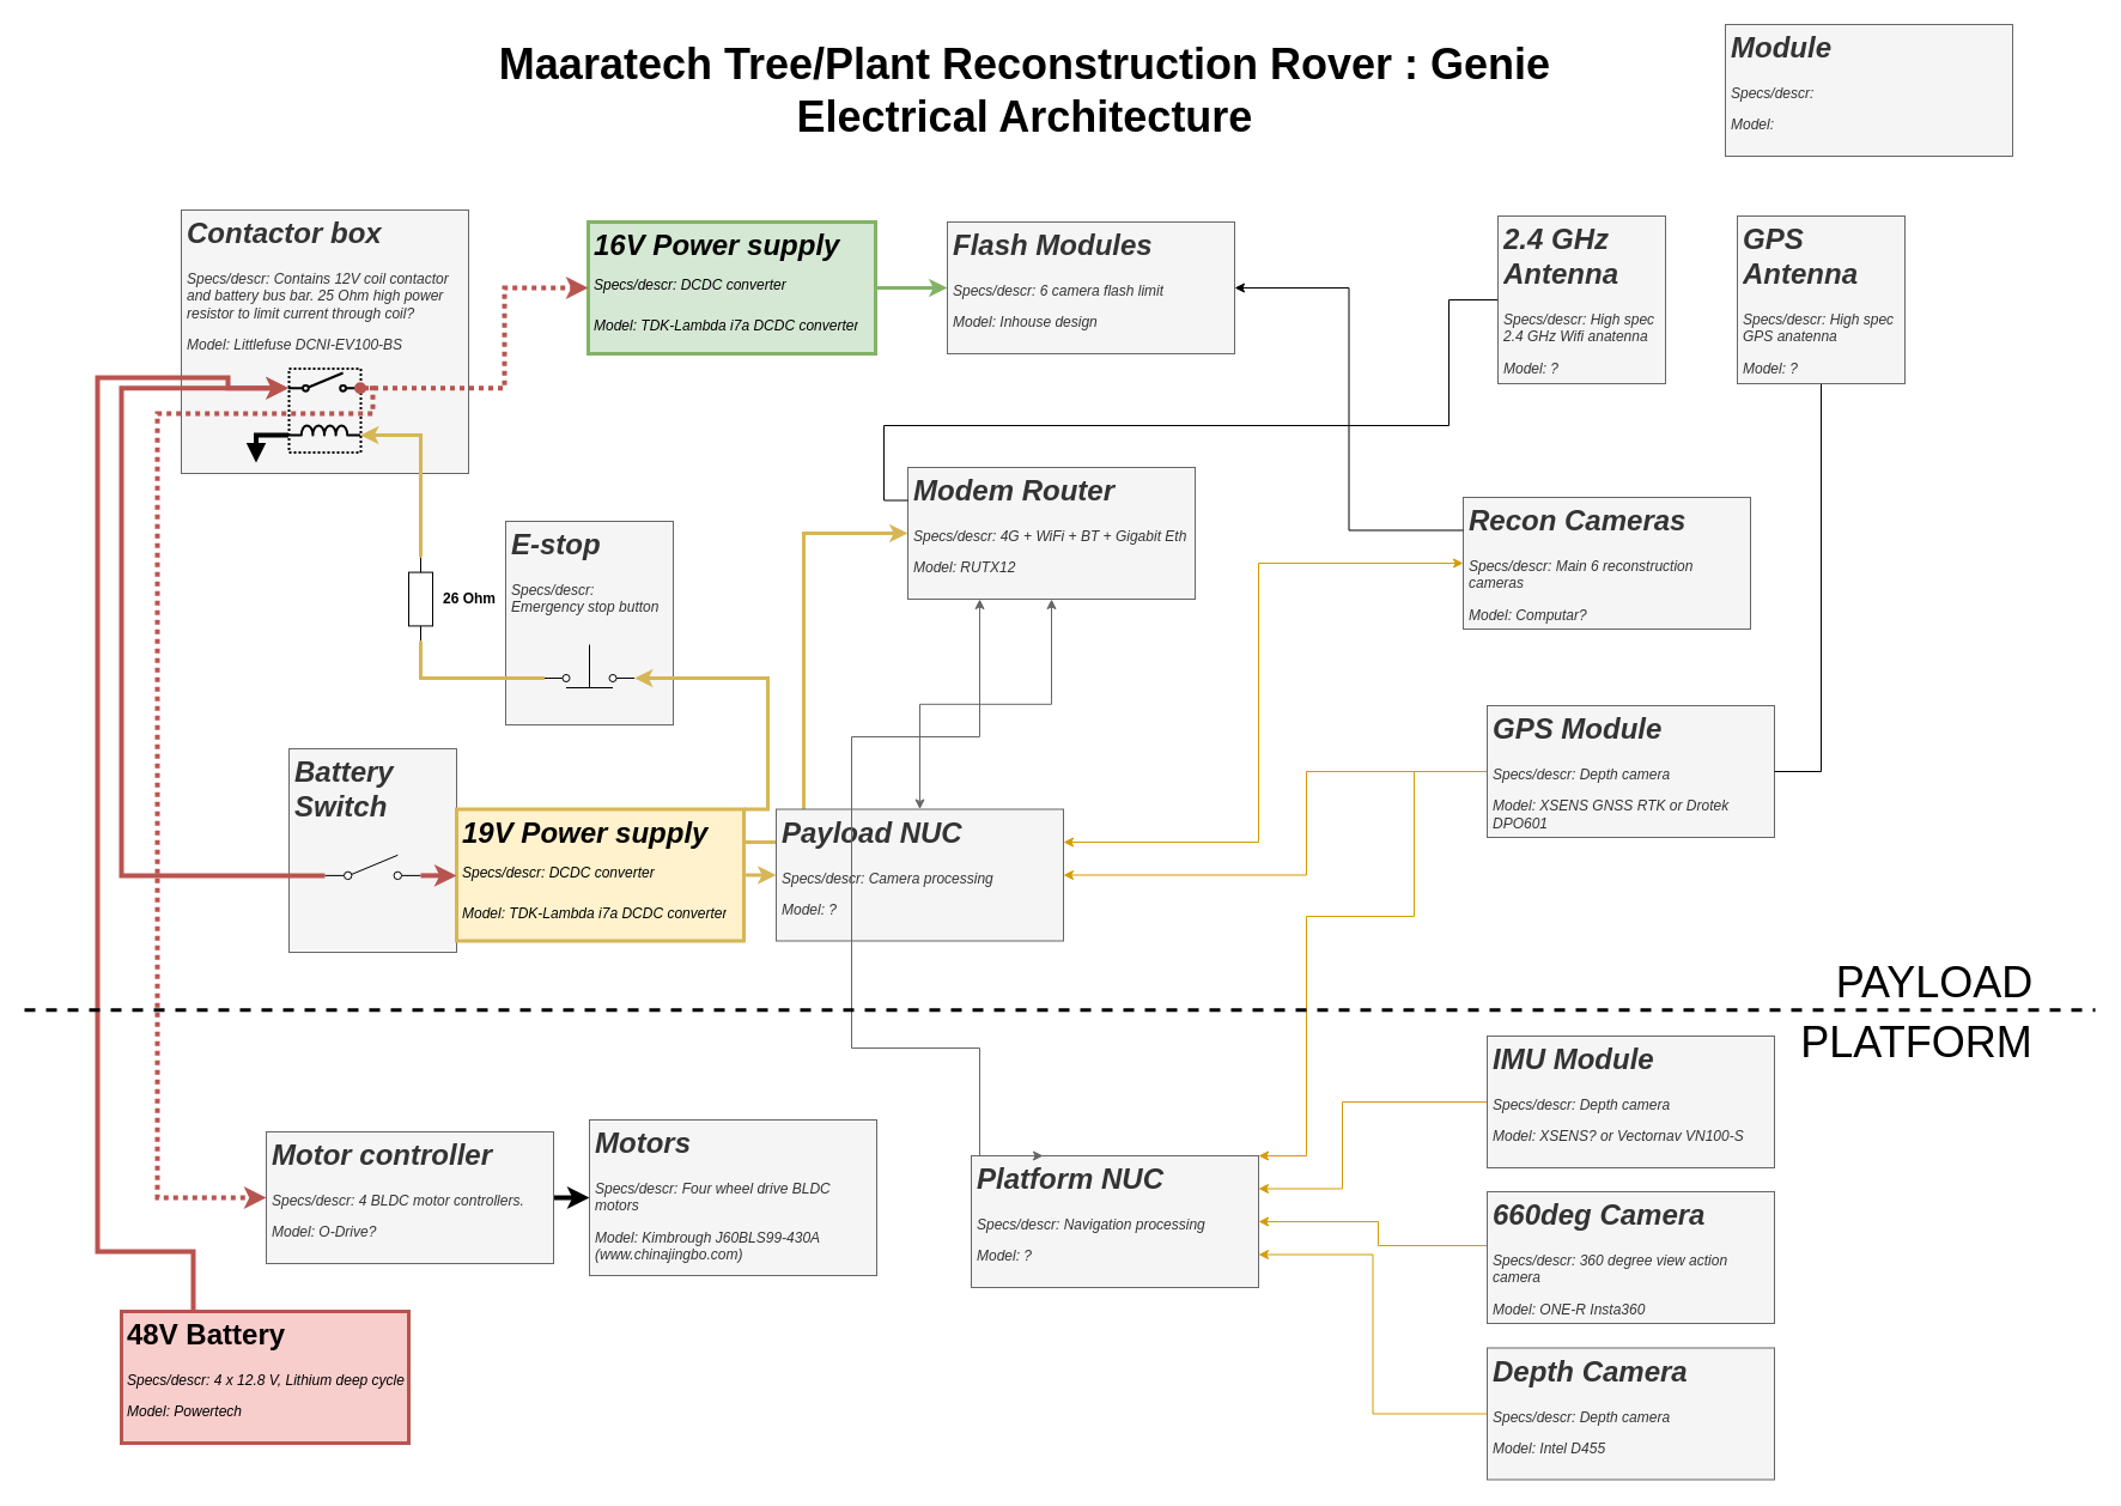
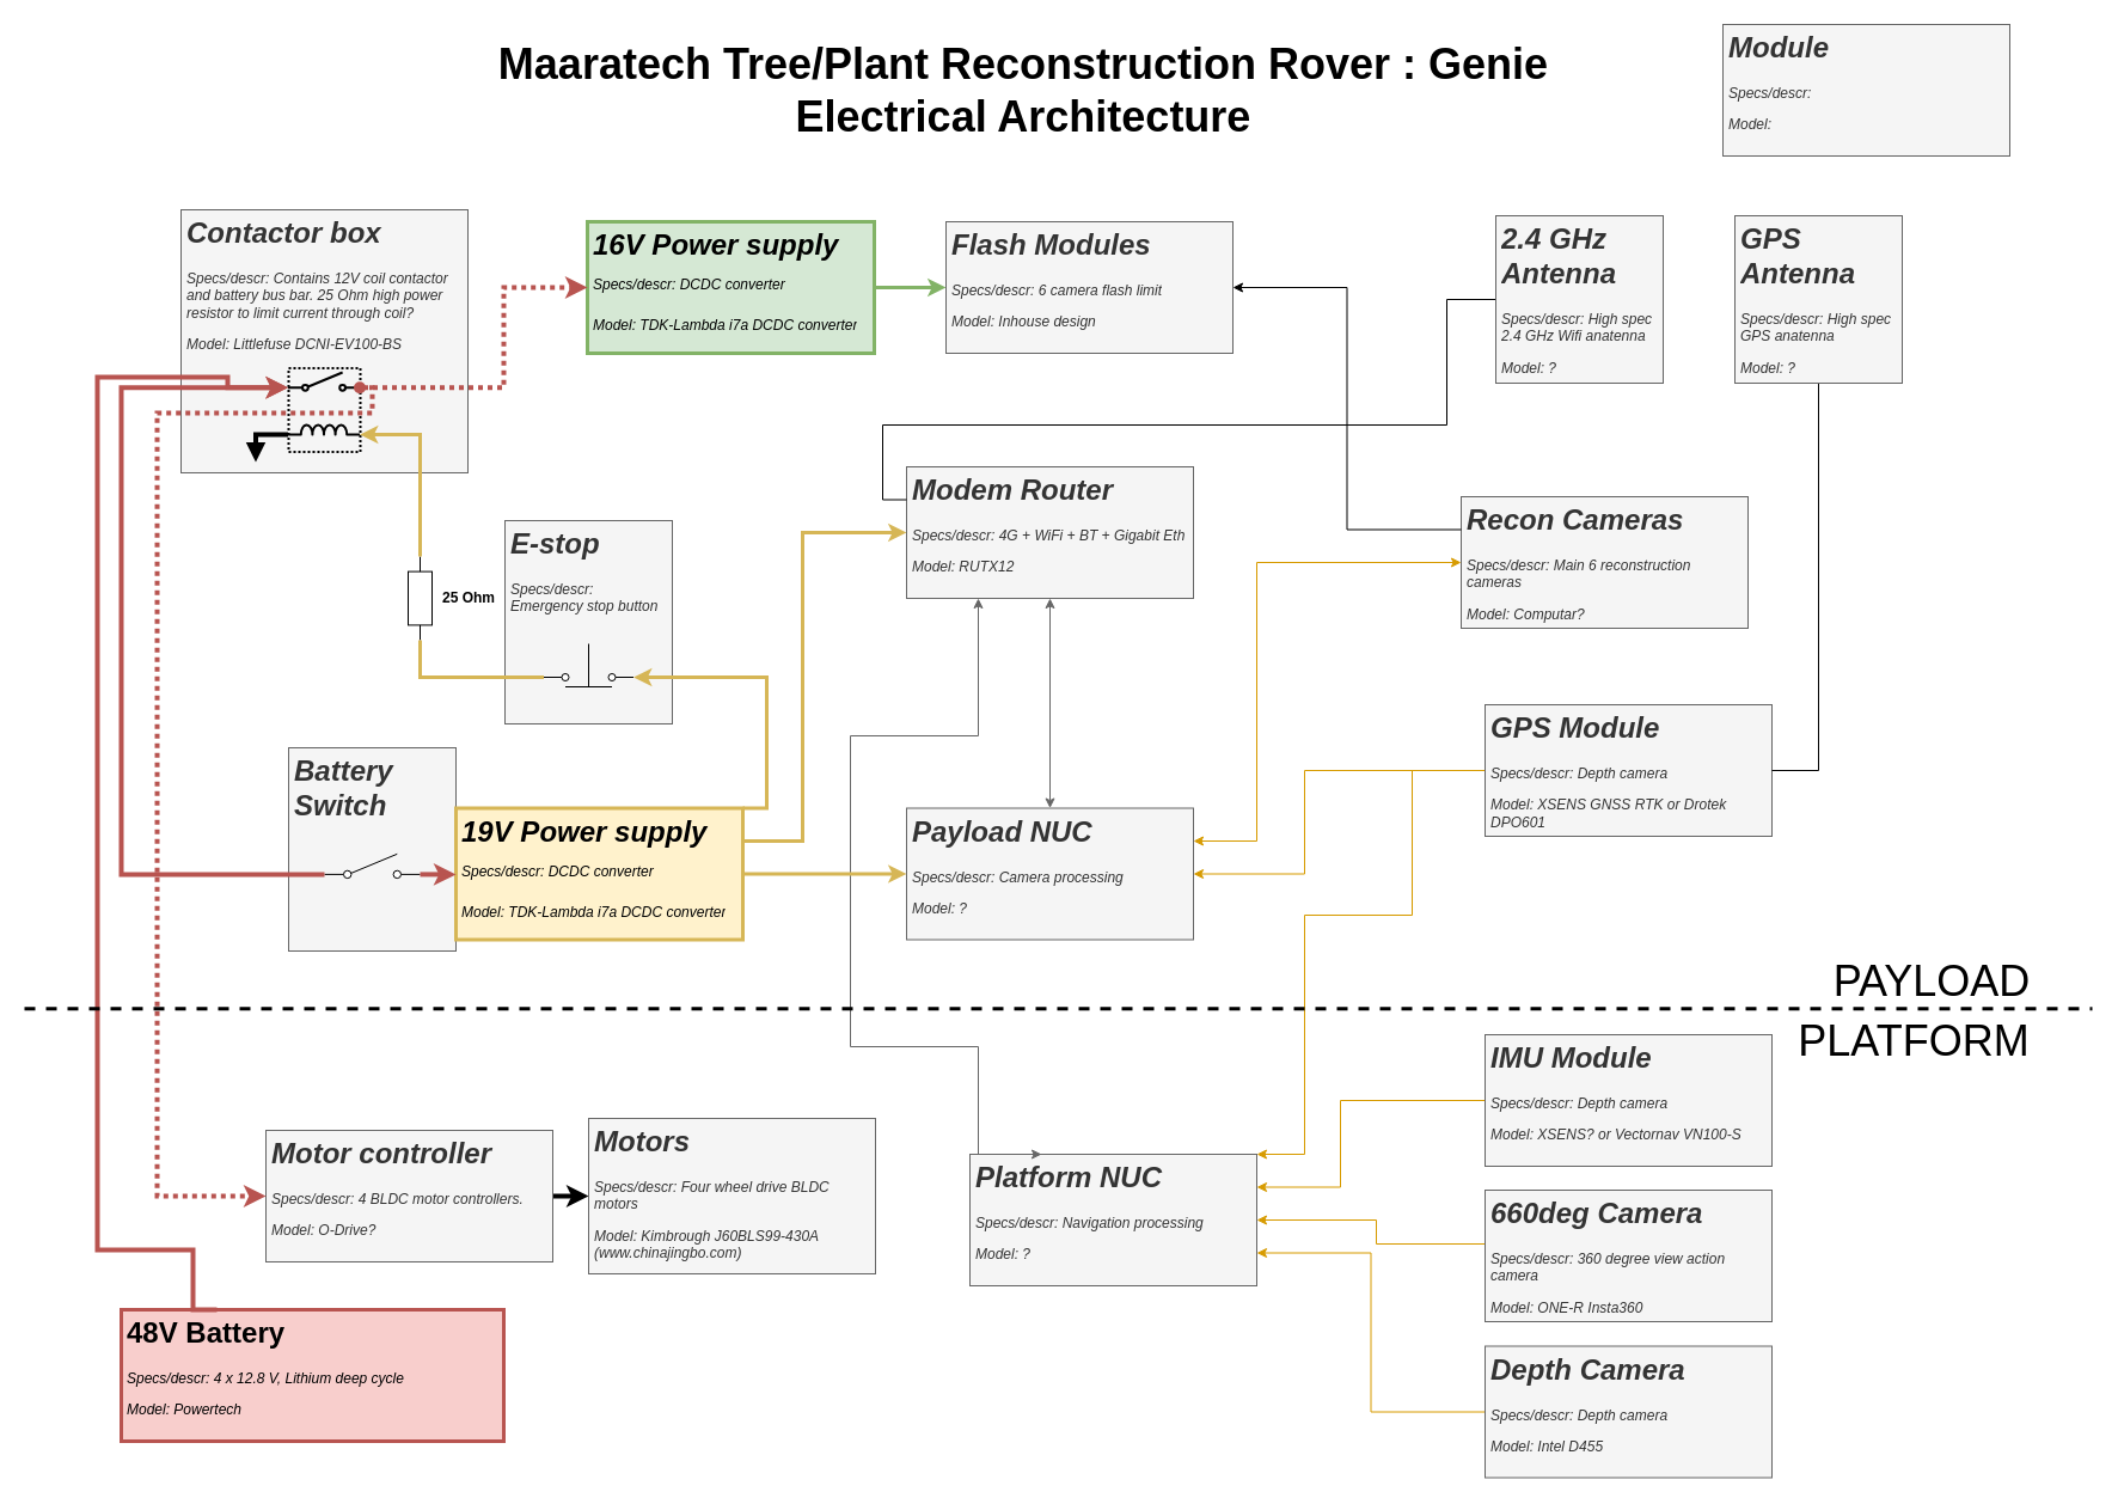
- <mxCell id="51" value="&lt;b&gt;26 Ohm&lt;/b&gt;" style="text;html=1;strokeColor=none;fillColor=none;align=center;verticalAlign=middle;whiteSpace=wrap;rounded=0;" vertex="1" parent="49"><mxGeometry x="21" y="20" width="60" height="30" as="geometry" /></mxCell>
+ <mxCell id="51" value="&lt;b&gt;25 Ohm&lt;/b&gt;" style="text;html=1;strokeColor=none;fillColor=none;align=center;verticalAlign=middle;whiteSpace=wrap;rounded=0;" vertex="1" parent="49"><mxGeometry x="21" y="20" width="60" height="30" as="geometry" /></mxCell>
- <mxCell id="16" value="&lt;h1&gt;&lt;i&gt;Payload NUC&lt;/i&gt;&lt;/h1&gt;&lt;p&gt;&lt;i&gt;Specs/descr: Camera processing&lt;/i&gt;&lt;/p&gt;&lt;p&gt;&lt;i&gt;Model: ?&lt;/i&gt;&lt;/p&gt;" style="text;html=1;spacing=5;spacingTop=-20;whiteSpace=wrap;overflow=hidden;rounded=0;fillColor=#f5f5f5;fontColor=#333333;strokeColor=#666666;" parent="1" vertex="1"><mxGeometry x="648" y="675.5" width="240" height="110" as="geometry" /></mxCell>
+ <mxCell id="16" value="&lt;h1&gt;&lt;i&gt;Payload NUC&lt;/i&gt;&lt;/h1&gt;&lt;p&gt;&lt;i&gt;Specs/descr: Camera processing&lt;/i&gt;&lt;/p&gt;&lt;p&gt;&lt;i&gt;Model: ?&lt;/i&gt;&lt;/p&gt;" style="text;html=1;spacing=5;spacingTop=-20;whiteSpace=wrap;overflow=hidden;rounded=0;fillColor=#f5f5f5;fontColor=#333333;strokeColor=#666666;" parent="1" vertex="1"><mxGeometry x="758" y="675.5" width="240" height="110" as="geometry" /></mxCell>
- <mxCell id="6" value="&lt;h1&gt;48V Battery&lt;/h1&gt;&lt;p&gt;&lt;i&gt;Specs/descr: 4 x 12.8 V, Lithium deep cycle&lt;/i&gt;&lt;/p&gt;&lt;p&gt;&lt;i&gt;Model: Powertech&lt;/i&gt;&lt;/p&gt;" style="text;html=1;spacing=5;spacingTop=-20;whiteSpace=wrap;overflow=hidden;rounded=0;fillColor=#f8cecc;strokeColor=#b85450;strokeWidth=3;" parent="1" vertex="1"><mxGeometry x="101" y="1095" width="240" height="110" as="geometry" /></mxCell>
+ <mxCell id="6" value="&lt;h1&gt;48V Battery&lt;/h1&gt;&lt;p&gt;&lt;i&gt;Specs/descr: 4 x 12.8 V, Lithium deep cycle&lt;/i&gt;&lt;/p&gt;&lt;p&gt;&lt;i&gt;Model: Powertech&lt;/i&gt;&lt;/p&gt;" style="text;html=1;spacing=5;spacingTop=-20;whiteSpace=wrap;overflow=hidden;rounded=0;fillColor=#f8cecc;strokeColor=#b85450;strokeWidth=3;" parent="1" vertex="1"><mxGeometry x="101" y="1095" width="320" height="110" as="geometry" /></mxCell>
